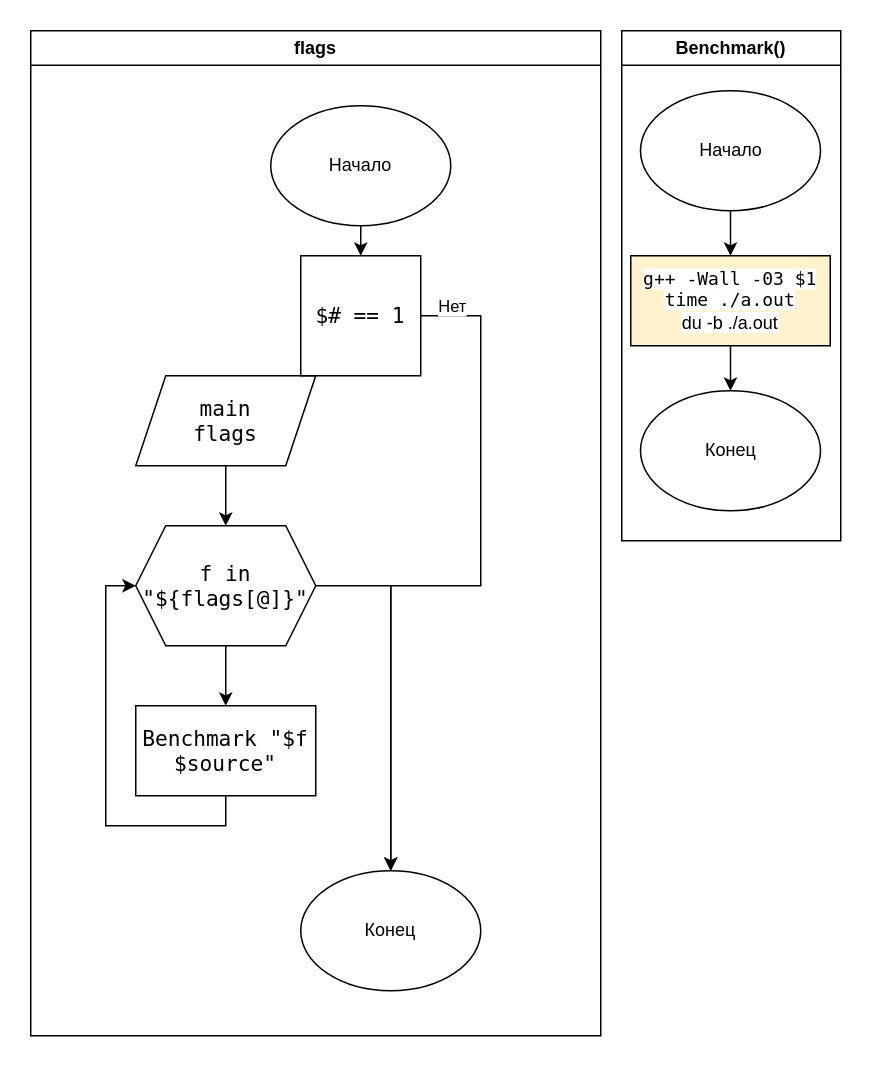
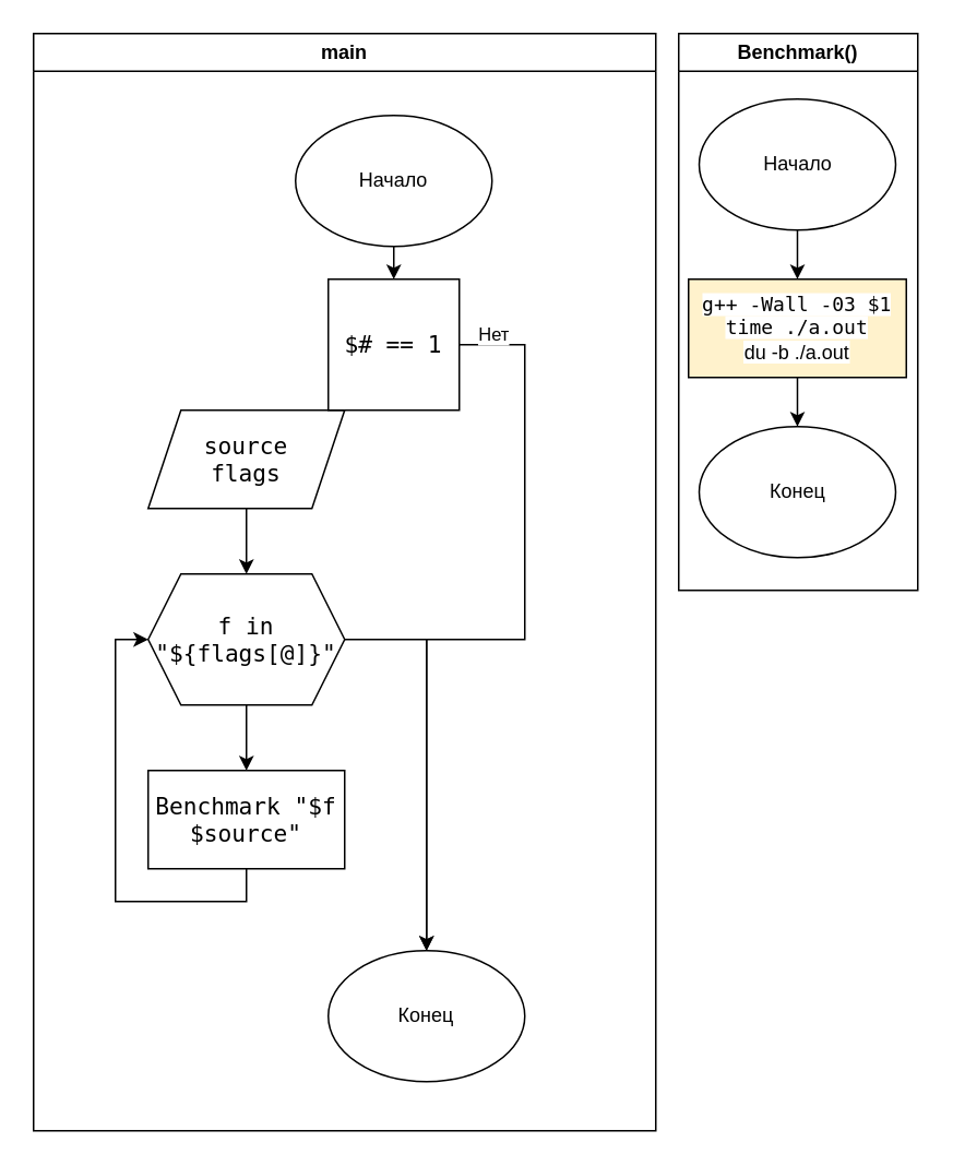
- <mxCell id="2" value="flags" style="swimlane;whiteSpace=wrap;html=1;labelBackgroundColor=none;fontColor=#000000;startSize=23;" vertex="1" parent="1"><mxGeometry x="20" y="20" width="380" height="670" as="geometry" /></mxCell>
+ <mxCell id="2" value="main" style="swimlane;whiteSpace=wrap;html=1;labelBackgroundColor=none;fontColor=#000000;startSize=23;" vertex="1" parent="1"><mxGeometry x="20" y="20" width="380" height="670" as="geometry" /></mxCell>
- <mxCell id="3" value="&lt;span style=&quot;font-family: monospace; font-size: 14.119px; text-align: start; background-color: rgb(255, 255, 255);&quot;&gt;main&lt;br&gt;&lt;/span&gt;&lt;span style=&quot;font-family: monospace; font-size: 14.119px; text-align: start; background-color: rgb(255, 255, 255);&quot;&gt;flags&lt;/span&gt;&lt;span style=&quot;font-family: monospace; font-size: 14.119px; text-align: start; background-color: rgb(255, 255, 255);&quot;&gt;&lt;br&gt;&lt;/span&gt;" style="shape=parallelogram;perimeter=parallelogramPerimeter;whiteSpace=wrap;html=1;fixedSize=1;" vertex="1" parent="2"><mxGeometry x="70" y="230" width="120" height="60" as="geometry" /></mxCell>
+ <mxCell id="3" value="&lt;span style=&quot;font-family: monospace; font-size: 14.119px; text-align: start; background-color: rgb(255, 255, 255);&quot;&gt;source&lt;br&gt;&lt;/span&gt;&lt;span style=&quot;font-family: monospace; font-size: 14.119px; text-align: start; background-color: rgb(255, 255, 255);&quot;&gt;flags&lt;/span&gt;&lt;span style=&quot;font-family: monospace; font-size: 14.119px; text-align: start; background-color: rgb(255, 255, 255);&quot;&gt;&lt;br&gt;&lt;/span&gt;" style="shape=parallelogram;perimeter=parallelogramPerimeter;whiteSpace=wrap;html=1;fixedSize=1;" vertex="1" parent="2"><mxGeometry x="70" y="230" width="120" height="60" as="geometry" /></mxCell>
